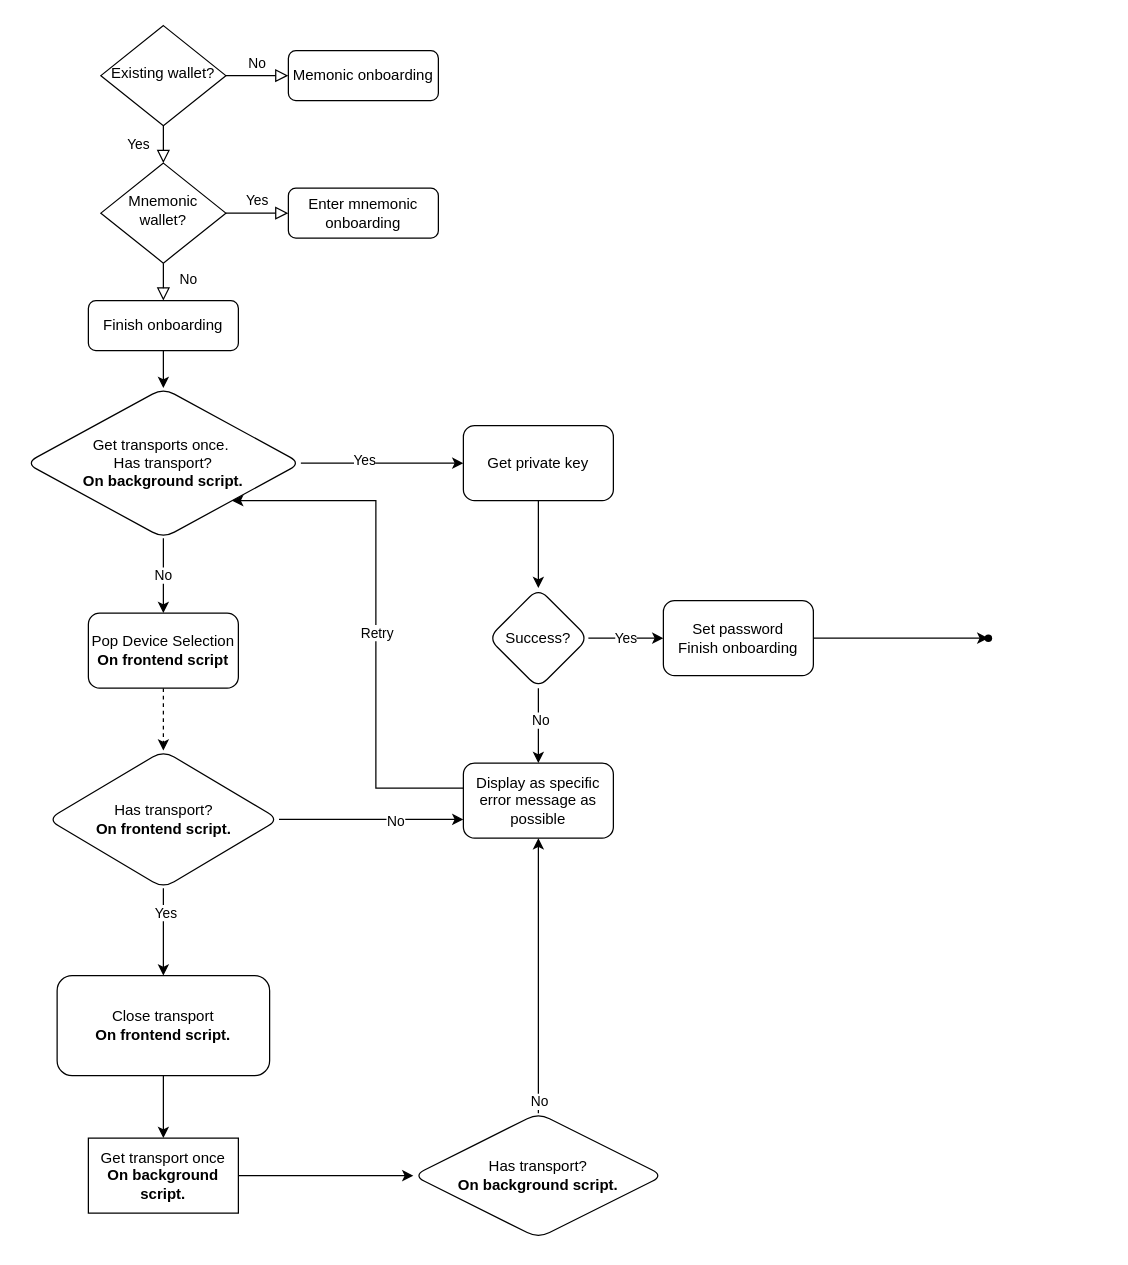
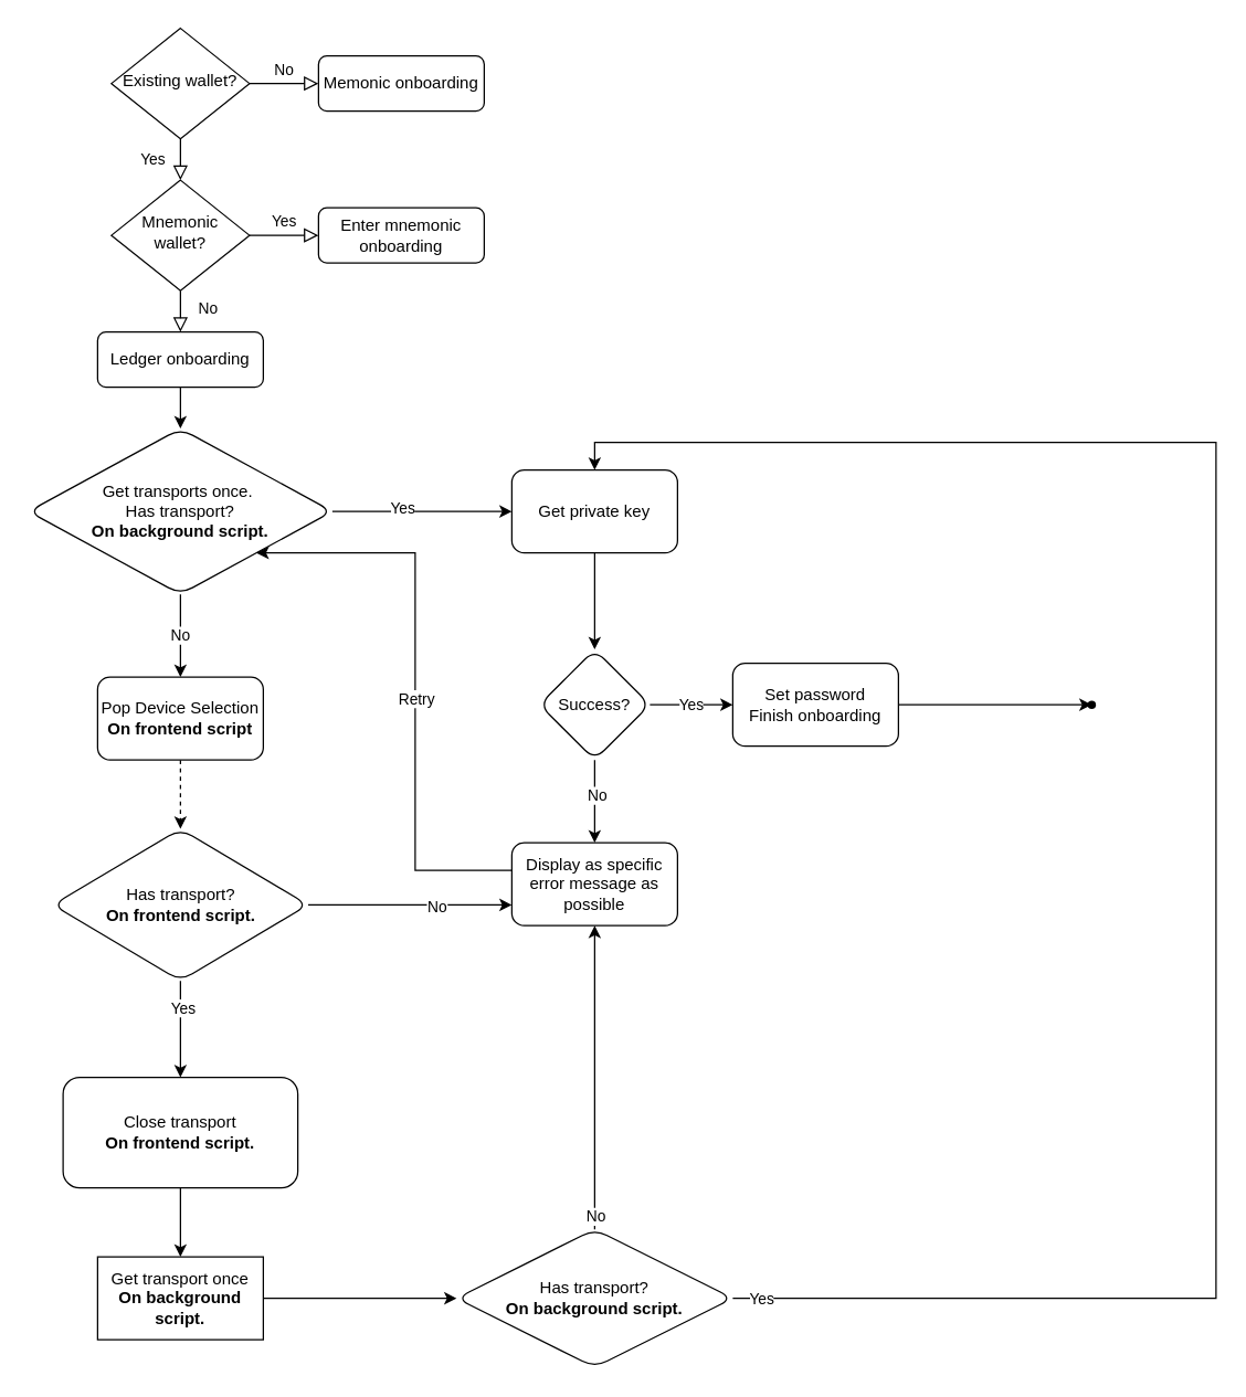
- <mxCell id="10" value="Finish onboarding" style="rounded=1;whiteSpace=wrap;html=1;fontSize=12;glass=0;strokeWidth=1;shadow=0;" parent="1" vertex="1"><mxGeometry x="70" y="240" width="120" height="40" as="geometry" /></mxCell>
+ <mxCell id="10" value="Ledger onboarding" style="rounded=1;whiteSpace=wrap;html=1;fontSize=12;glass=0;strokeWidth=1;shadow=0;" parent="1" vertex="1"><mxGeometry x="70" y="240" width="120" height="40" as="geometry" /></mxCell>
+ <mxCell id="39" style="edgeStyle=orthogonalEdgeStyle;rounded=0;orthogonalLoop=1;jettySize=auto;html=1;exitX=1;exitY=0.5;exitDx=0;exitDy=0;entryX=0.5;entryY=0;entryDx=0;entryDy=0;" edge="1" parent="1" source="43" target="17"><mxGeometry relative="1" as="geometry"><Array as="points"><mxPoint x="880" y="940" /><mxPoint x="880" y="320" /><mxPoint x="430" y="320" /></Array></mxGeometry></mxCell>
+ <mxCell id="40" value="Yes" style="edgeLabel;html=1;align=center;verticalAlign=middle;resizable=0;points=[];" vertex="1" connectable="0" parent="39"><mxGeometry x="-0.869" y="-1" relative="1" as="geometry"><mxPoint x="-74" y="-1" as="offset" /></mxGeometry></mxCell>
